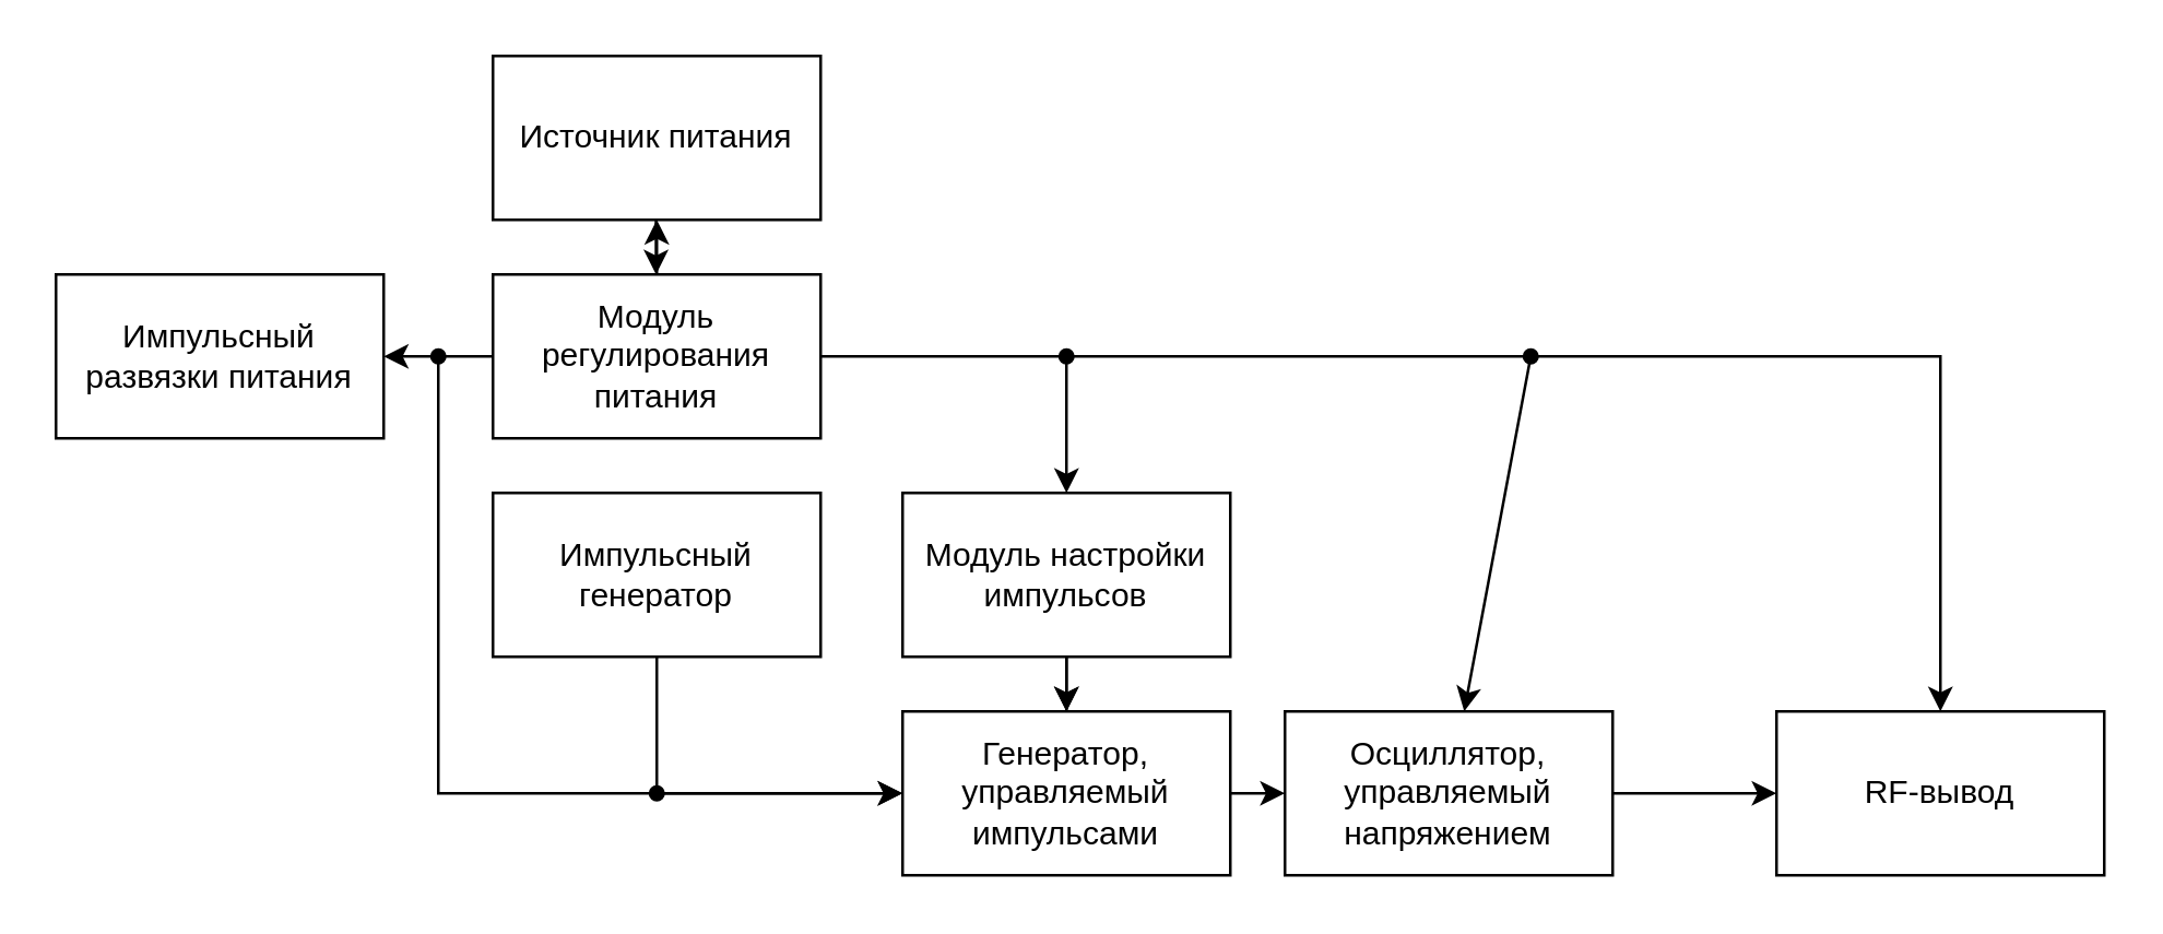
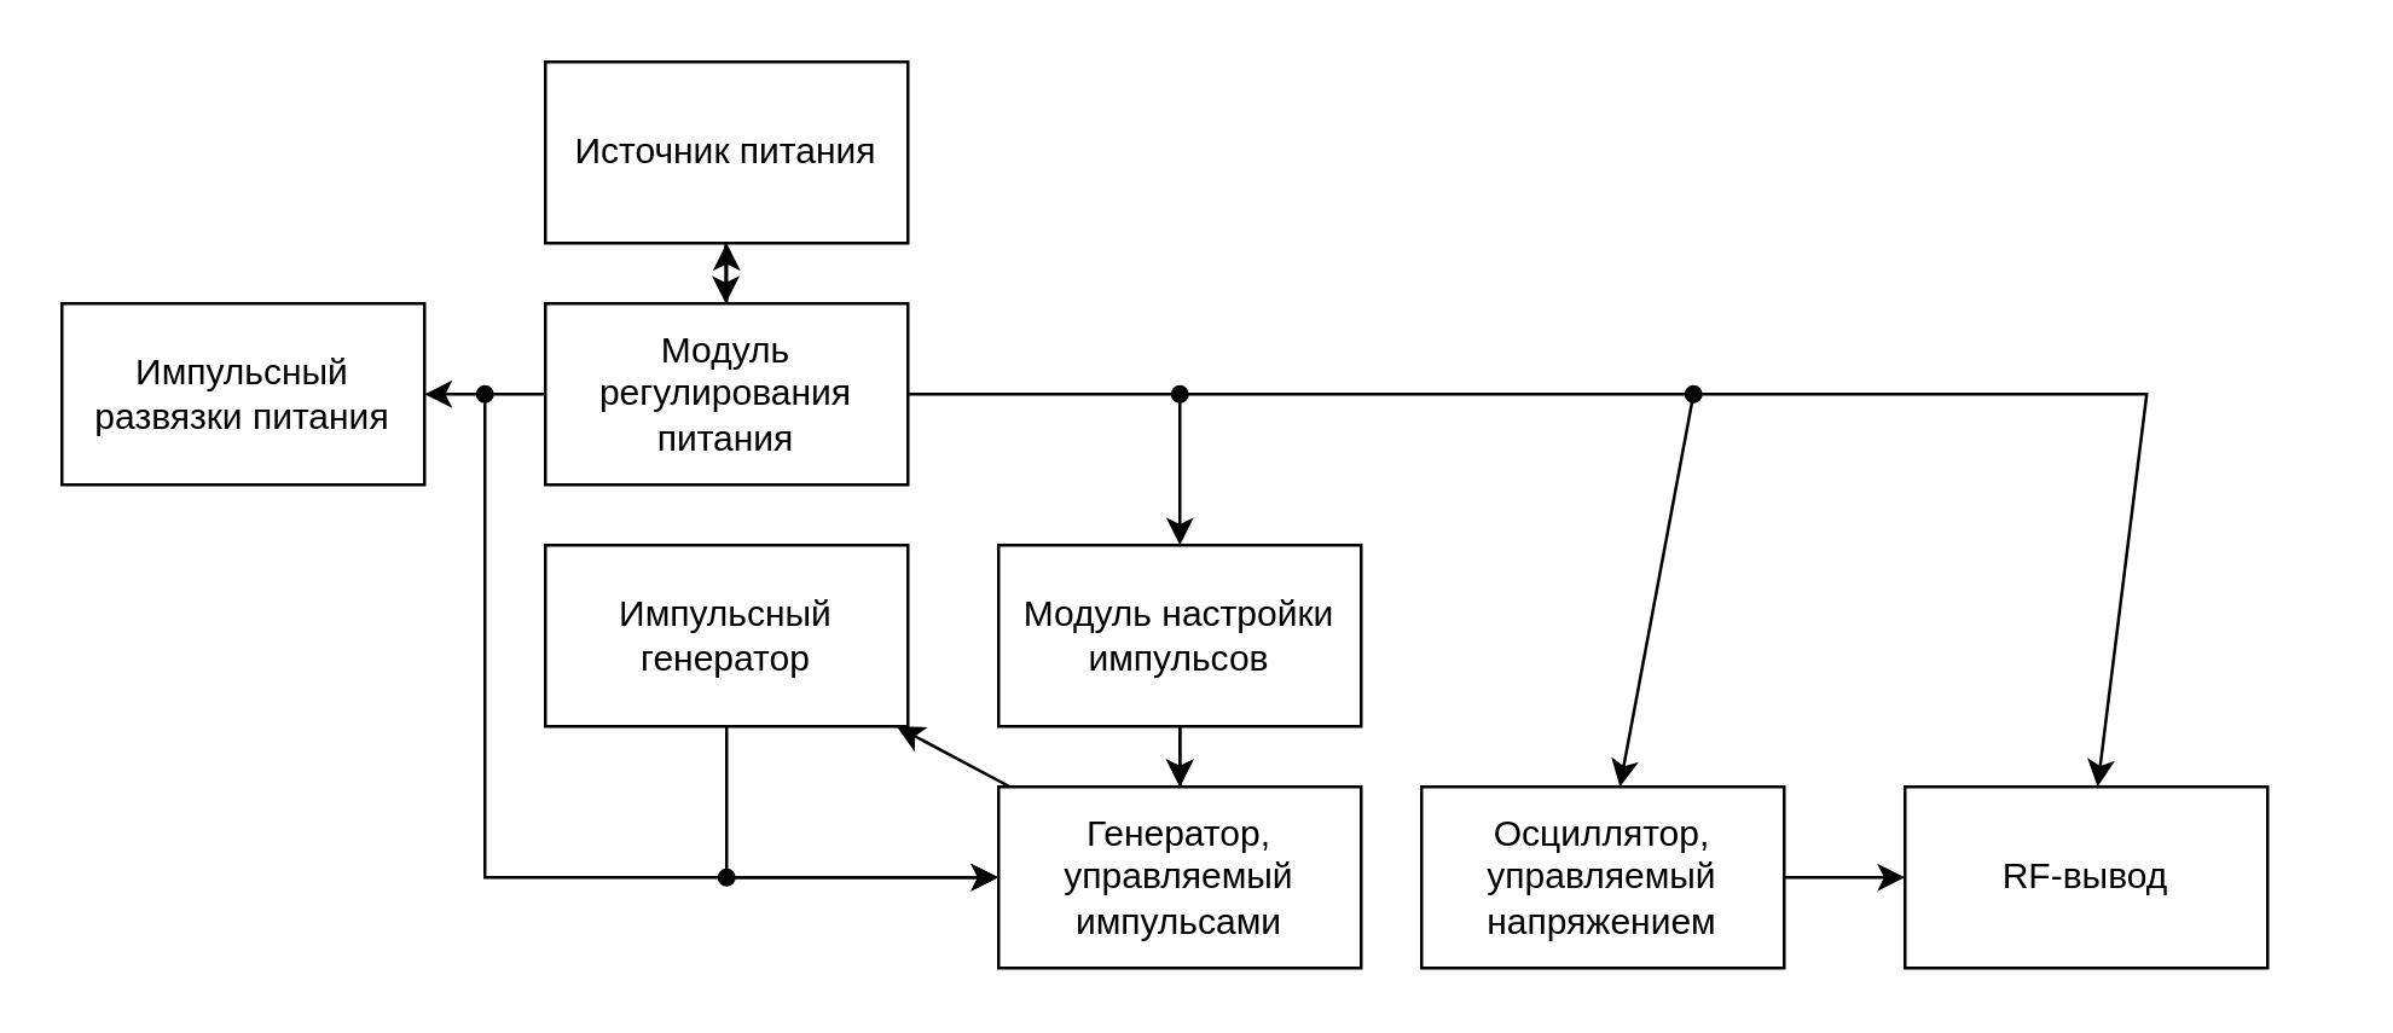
- <mxCell id="11" value="" style="endArrow=classic;html=1;rounded=0;" parent="1" source="5" target="6" edge="1"><mxGeometry width="50" height="50" relative="1" as="geometry"><mxPoint x="389.71" y="320" as="sourcePoint" /><mxPoint x="389.71" y="340" as="targetPoint" /></mxGeometry></mxCell>
+ <mxCell id="11" value="" style="endArrow=classic;html=1;rounded=0;" parent="1" source="5" target="4" edge="1"><mxGeometry width="50" height="50" relative="1" as="geometry"><mxPoint x="389.71" y="320" as="sourcePoint" /><mxPoint x="389.71" y="340" as="targetPoint" /></mxGeometry></mxCell>
- <mxCell id="7" value="RF-вывод" style="rounded=0;whiteSpace=wrap;html=1;" parent="1" vertex="1"><mxGeometry x="650" y="260" width="120" height="60" as="geometry" /></mxCell>
+ <mxCell id="7" value="RF-вывод" style="rounded=0;whiteSpace=wrap;html=1;" parent="1" vertex="1"><mxGeometry x="630" y="260" width="120" height="60" as="geometry" /></mxCell>
